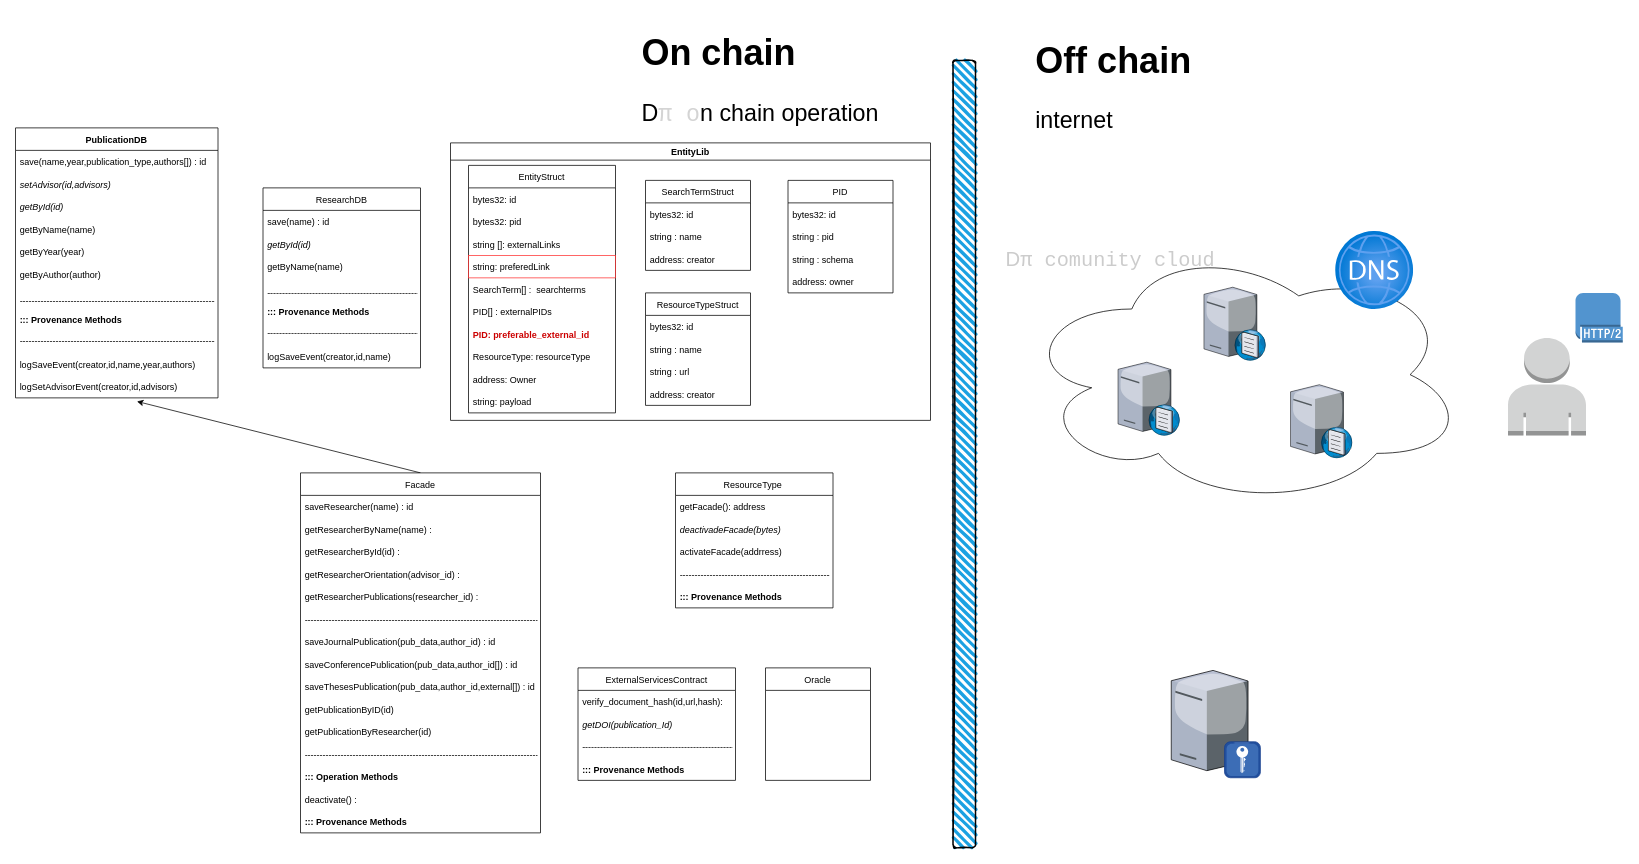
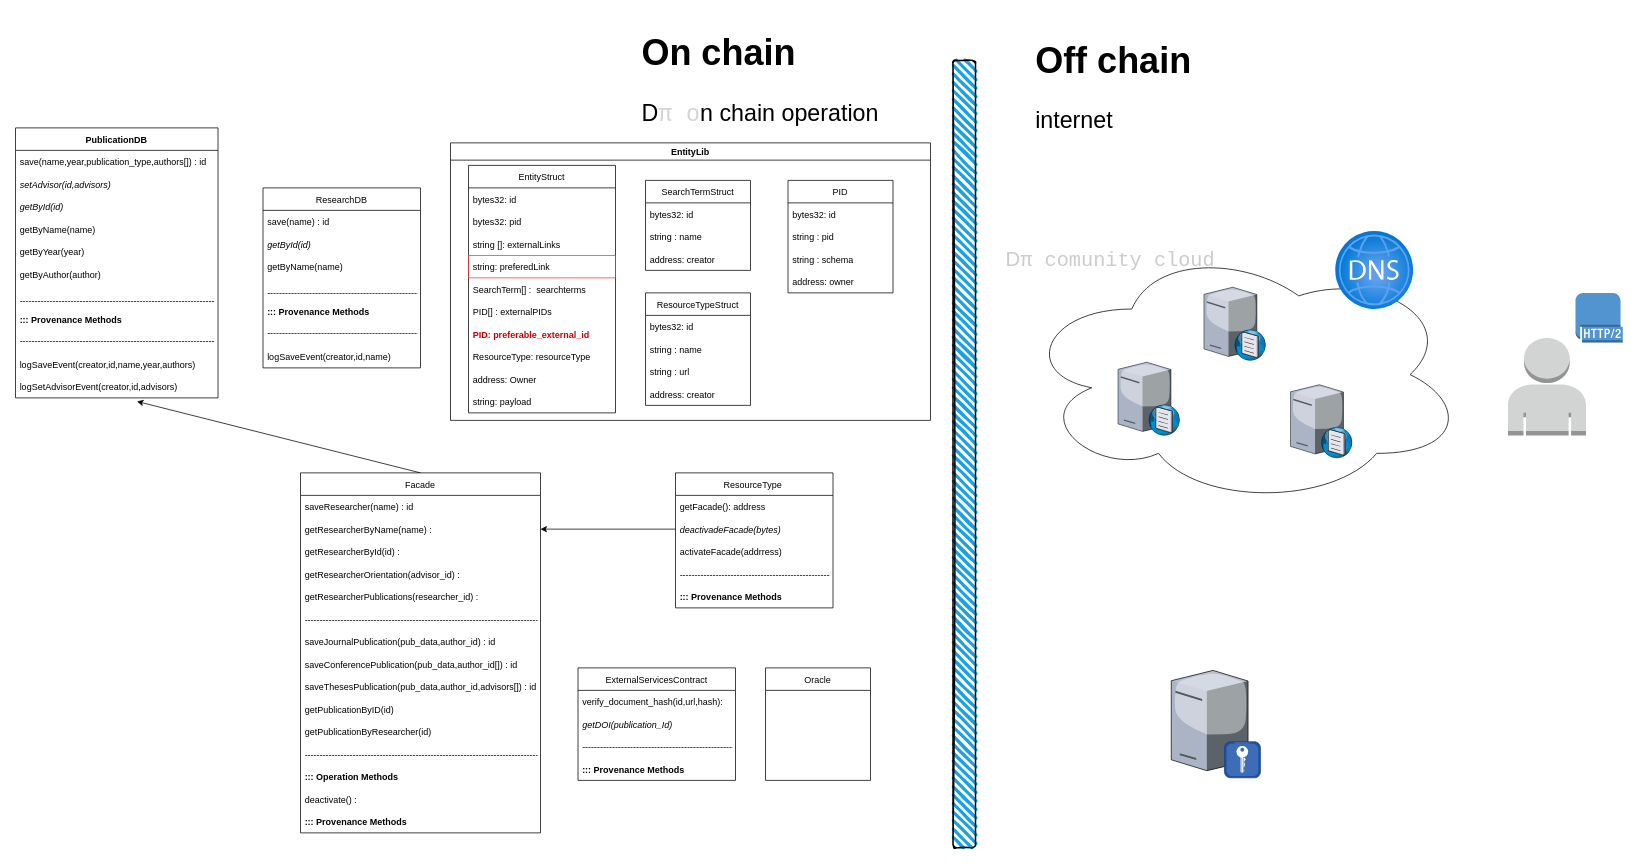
+ <mxCell id="78" style="edgeStyle=none;html=1;entryX=1;entryY=0.5;entryDx=0;entryDy=0;fontColor=none;" parent="1" source="26" target="33" edge="1"><mxGeometry relative="1" as="geometry" /></mxCell>
- <mxCell id="40" value="saveThesesPublication(pub_data,author_id,external[]) : id" style="text;strokeColor=none;fillColor=none;align=left;verticalAlign=middle;spacingLeft=4;spacingRight=4;overflow=hidden;points=[[0,0.5],[1,0.5]];portConstraint=eastwest;rotatable=0;" parent="31" vertex="1"><mxGeometry y="270" width="320" height="30" as="geometry" /></mxCell>
+ <mxCell id="40" value="saveThesesPublication(pub_data,author_id,advisors[]) : id" style="text;strokeColor=none;fillColor=none;align=left;verticalAlign=middle;spacingLeft=4;spacingRight=4;overflow=hidden;points=[[0,0.5],[1,0.5]];portConstraint=eastwest;rotatable=0;" parent="31" vertex="1"><mxGeometry y="270" width="320" height="30" as="geometry" /></mxCell>
